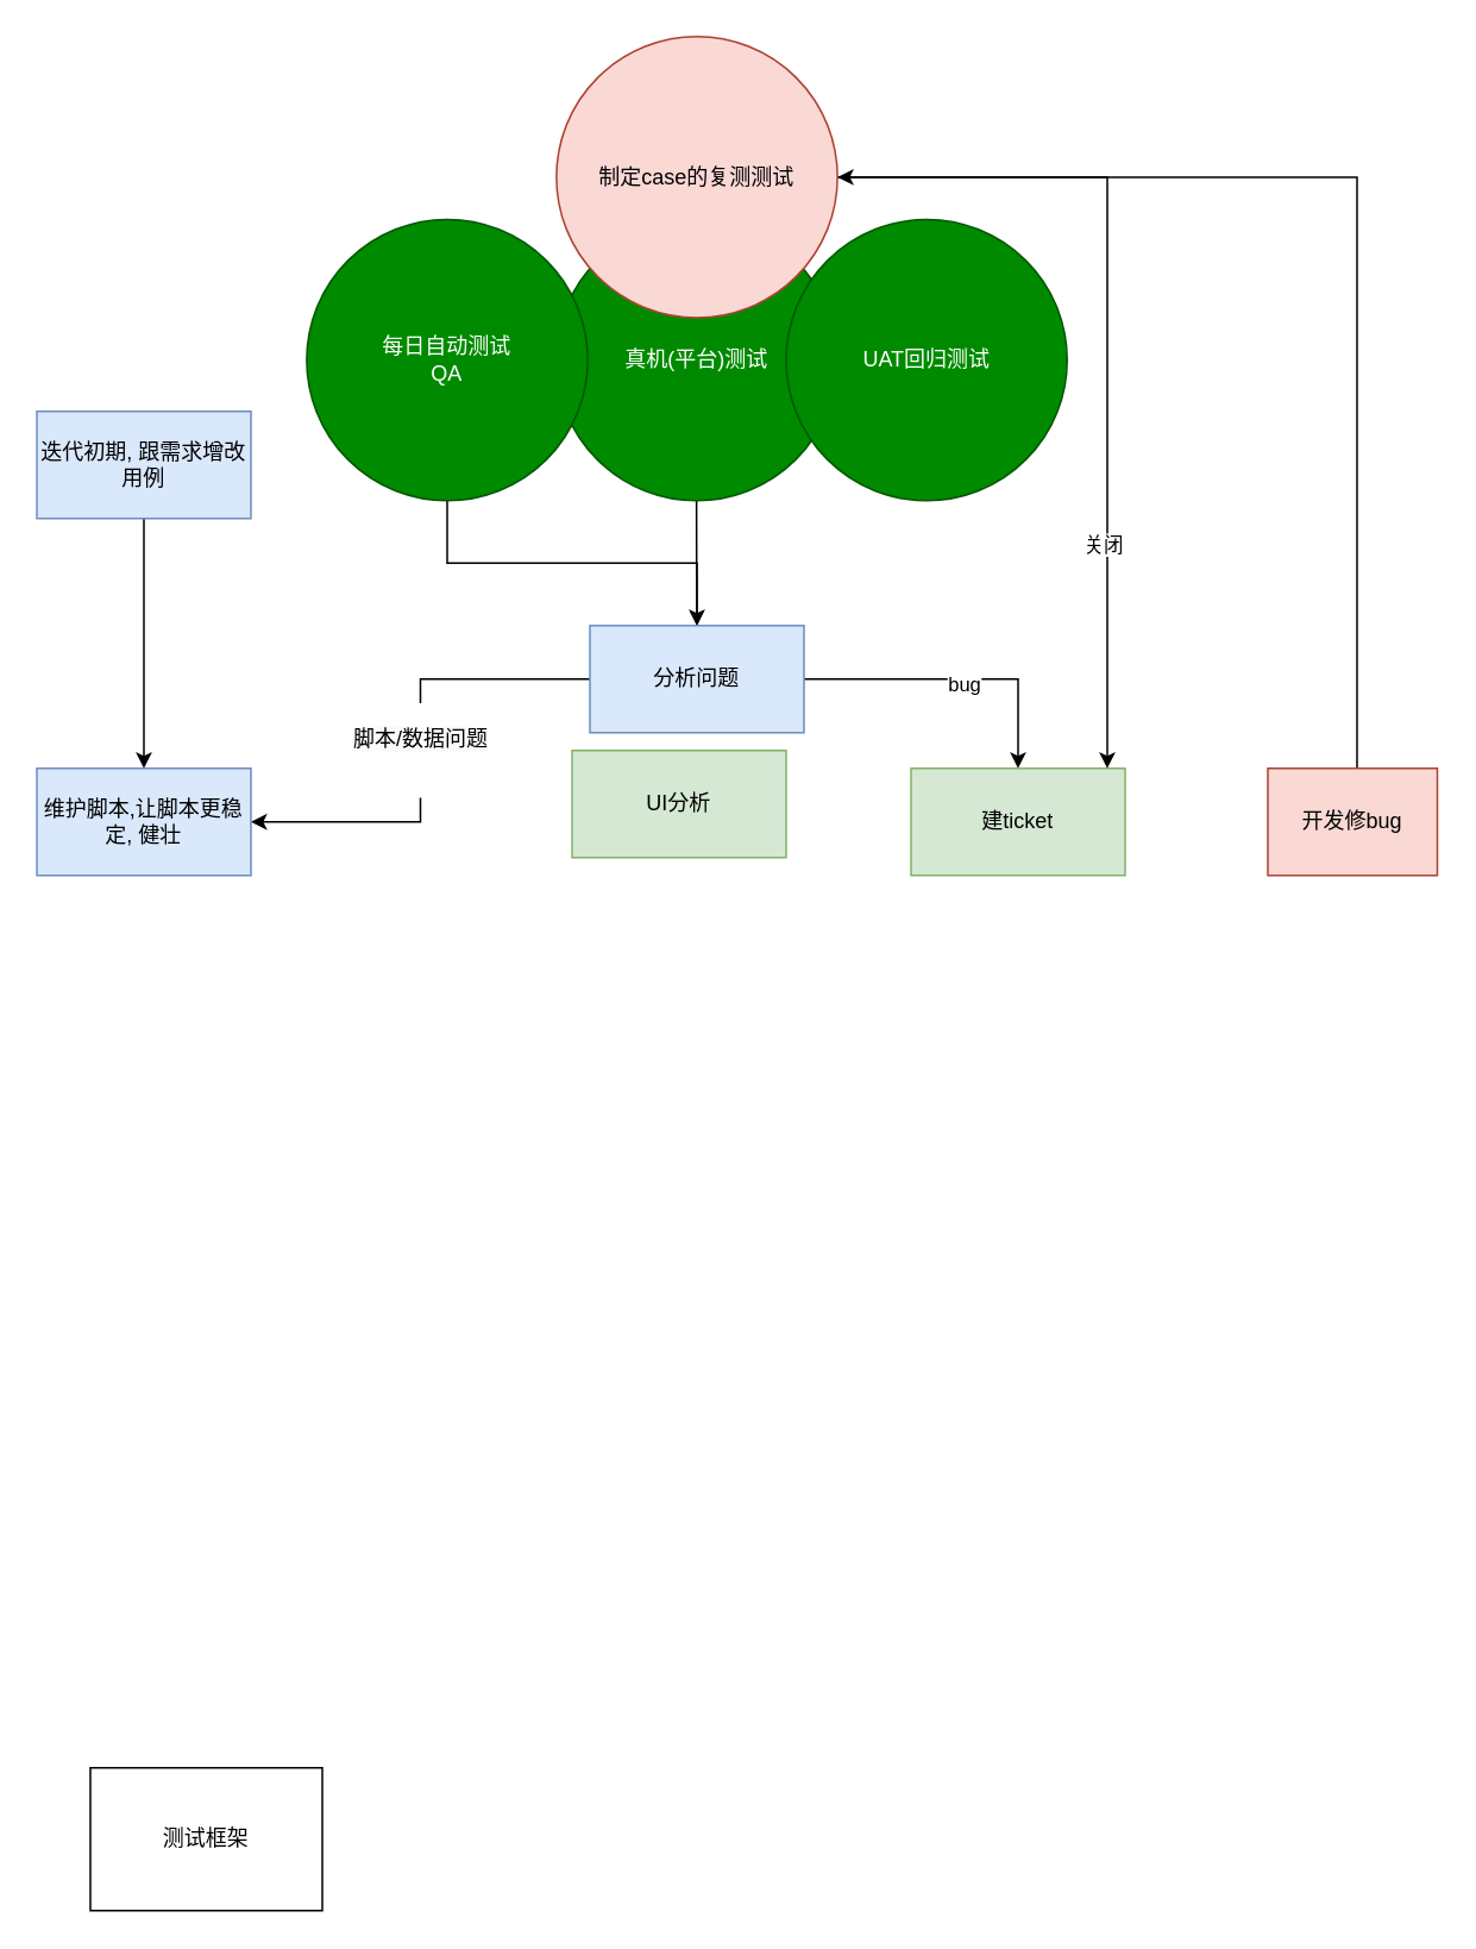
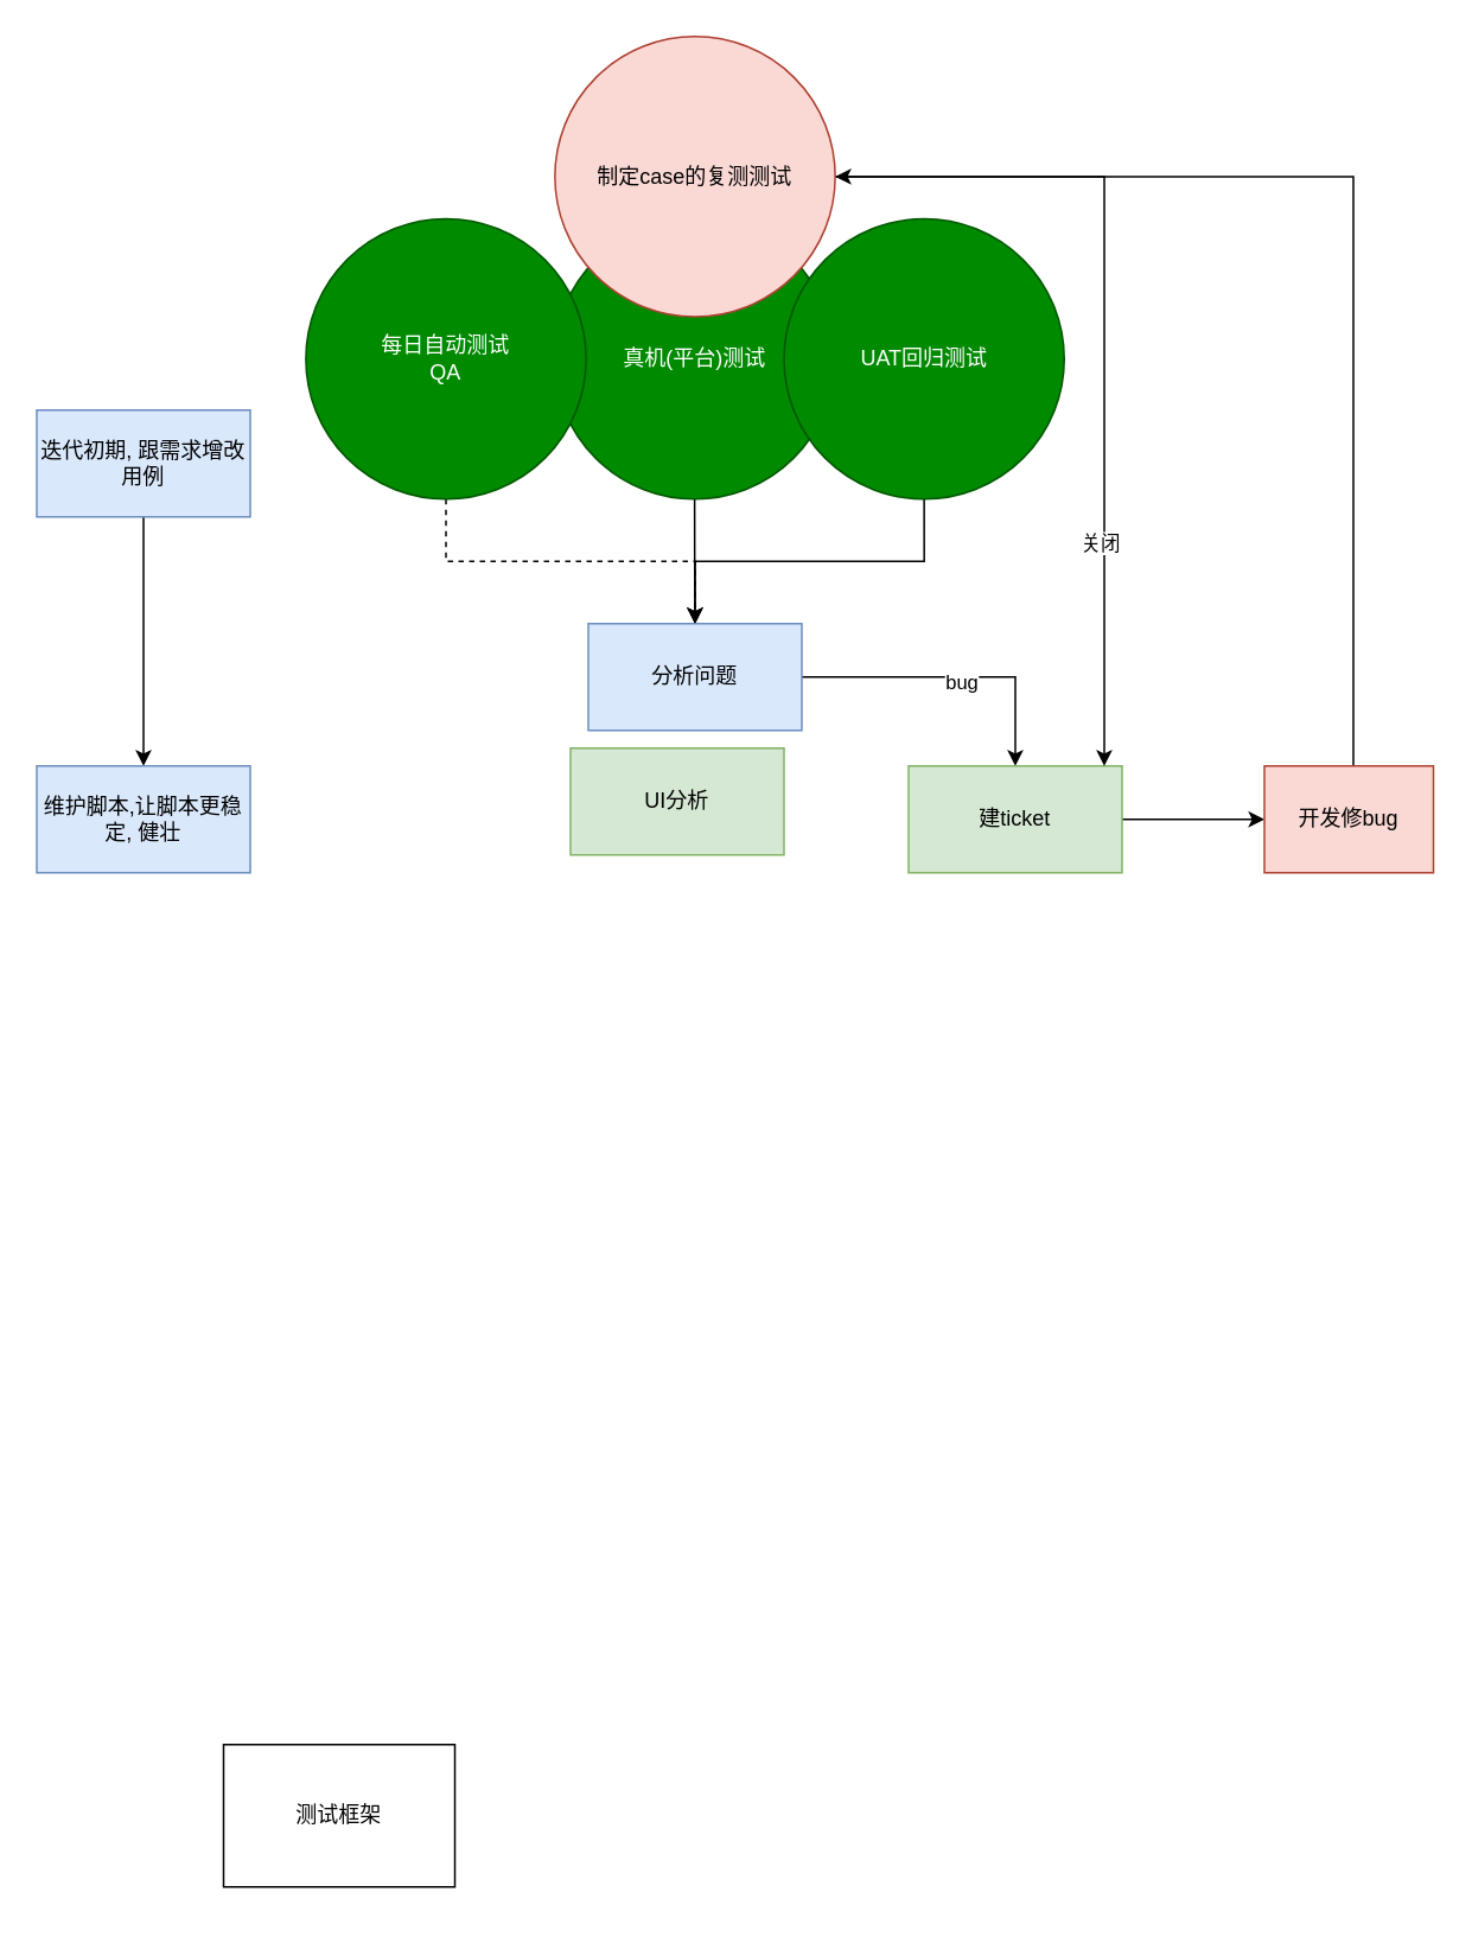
- <mxCell id="14" style="edgeStyle=orthogonalEdgeStyle;rounded=0;orthogonalLoop=1;jettySize=auto;html=1;entryX=0.5;entryY=0;entryDx=0;entryDy=0;endArrow=open;" edge="1" parent="1" source="15" target="10"><mxGeometry relative="1" as="geometry" /></mxCell>
+ <mxCell id="14" style="edgeStyle=orthogonalEdgeStyle;rounded=0;orthogonalLoop=1;jettySize=auto;html=1;entryX=0.5;entryY=0;entryDx=0;entryDy=0;" edge="1" parent="1" source="15" target="10"><mxGeometry relative="1" as="geometry" /></mxCell>
- <mxCell id="5" value="" style="edgeStyle=orthogonalEdgeStyle;rounded=0;orthogonalLoop=1;jettySize=auto;html=1;exitX=0.5;exitY=1;exitDx=0;exitDy=0;" edge="1" parent="1" source="16" target="10"><mxGeometry relative="1" as="geometry"><mxPoint x="250" y="270" as="sourcePoint" /></mxGeometry></mxCell>
+ <mxCell id="5" value="" style="edgeStyle=orthogonalEdgeStyle;rounded=0;orthogonalLoop=1;jettySize=auto;html=1;exitX=0.5;exitY=1;exitDx=0;exitDy=0;dashed=1;" edge="1" parent="1" source="16" target="10"><mxGeometry relative="1" as="geometry"><mxPoint x="250" y="270" as="sourcePoint" /></mxGeometry></mxCell>
+ <mxCell id="6" style="edgeStyle=orthogonalEdgeStyle;rounded=0;orthogonalLoop=1;jettySize=auto;html=1;entryX=0.5;entryY=0;entryDx=0;entryDy=0;exitX=0.5;exitY=1;exitDx=0;exitDy=0;" edge="1" parent="1" source="17" target="10"><mxGeometry relative="1" as="geometry"><mxPoint x="610" y="250" as="sourcePoint" /></mxGeometry></mxCell>
- <mxCell id="7" value="&#10;&lt;span style=&quot;color: rgb(0, 0, 0); font-family: Helvetica; font-size: 12px; font-style: normal; font-variant-ligatures: normal; font-variant-caps: normal; font-weight: 400; letter-spacing: normal; orphans: 2; text-align: center; text-indent: 0px; text-transform: none; widows: 2; word-spacing: 0px; -webkit-text-stroke-width: 0px; background-color: rgb(248, 249, 250); text-decoration-thickness: initial; text-decoration-style: initial; text-decoration-color: initial; float: none; display: inline !important;&quot;&gt;脚本/数据问题&lt;/span&gt;&#10;&#10;" style="edgeStyle=orthogonalEdgeStyle;rounded=0;orthogonalLoop=1;jettySize=auto;html=1;entryX=1;entryY=0.5;entryDx=0;entryDy=0;strokeColor=default;" edge="1" parent="1" source="10" target="11"><mxGeometry relative="1" as="geometry"><mxPoint x="250" y="430" as="targetPoint" /></mxGeometry></mxCell>
+ <mxCell id="12" value="" style="edgeStyle=orthogonalEdgeStyle;rounded=0;orthogonalLoop=1;jettySize=auto;html=1;strokeColor=default;" edge="1" parent="1" source="13" target="23"><mxGeometry relative="1" as="geometry" /></mxCell>
- <mxCell id="2" value="测试框架" style="rounded=0;whiteSpace=wrap;html=1;" vertex="1" parent="1"><mxGeometry x="50" y="990" width="130" height="80" as="geometry" /></mxCell>
+ <mxCell id="2" value="测试框架" style="rounded=0;whiteSpace=wrap;html=1;" vertex="1" parent="1"><mxGeometry x="125" y="980" width="130" height="80" as="geometry" /></mxCell>
